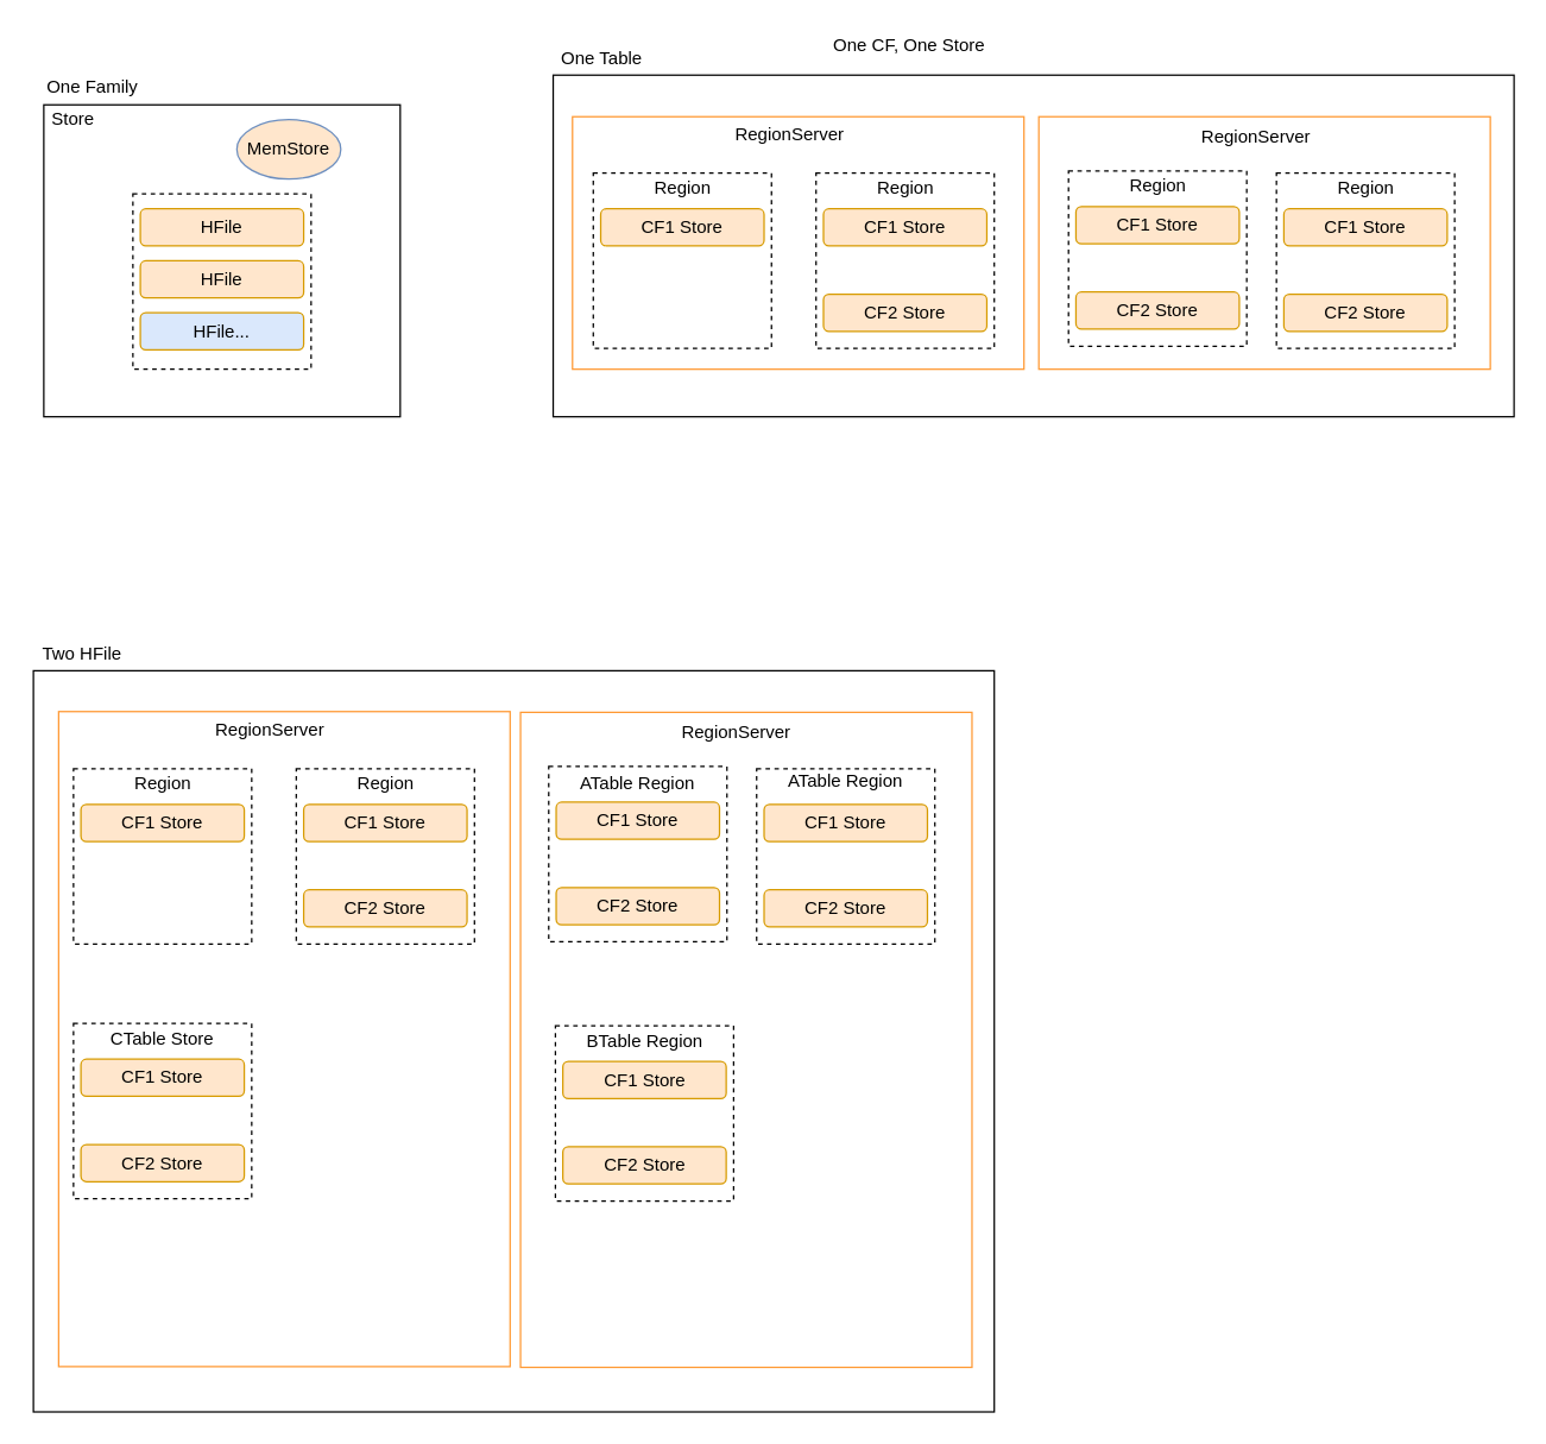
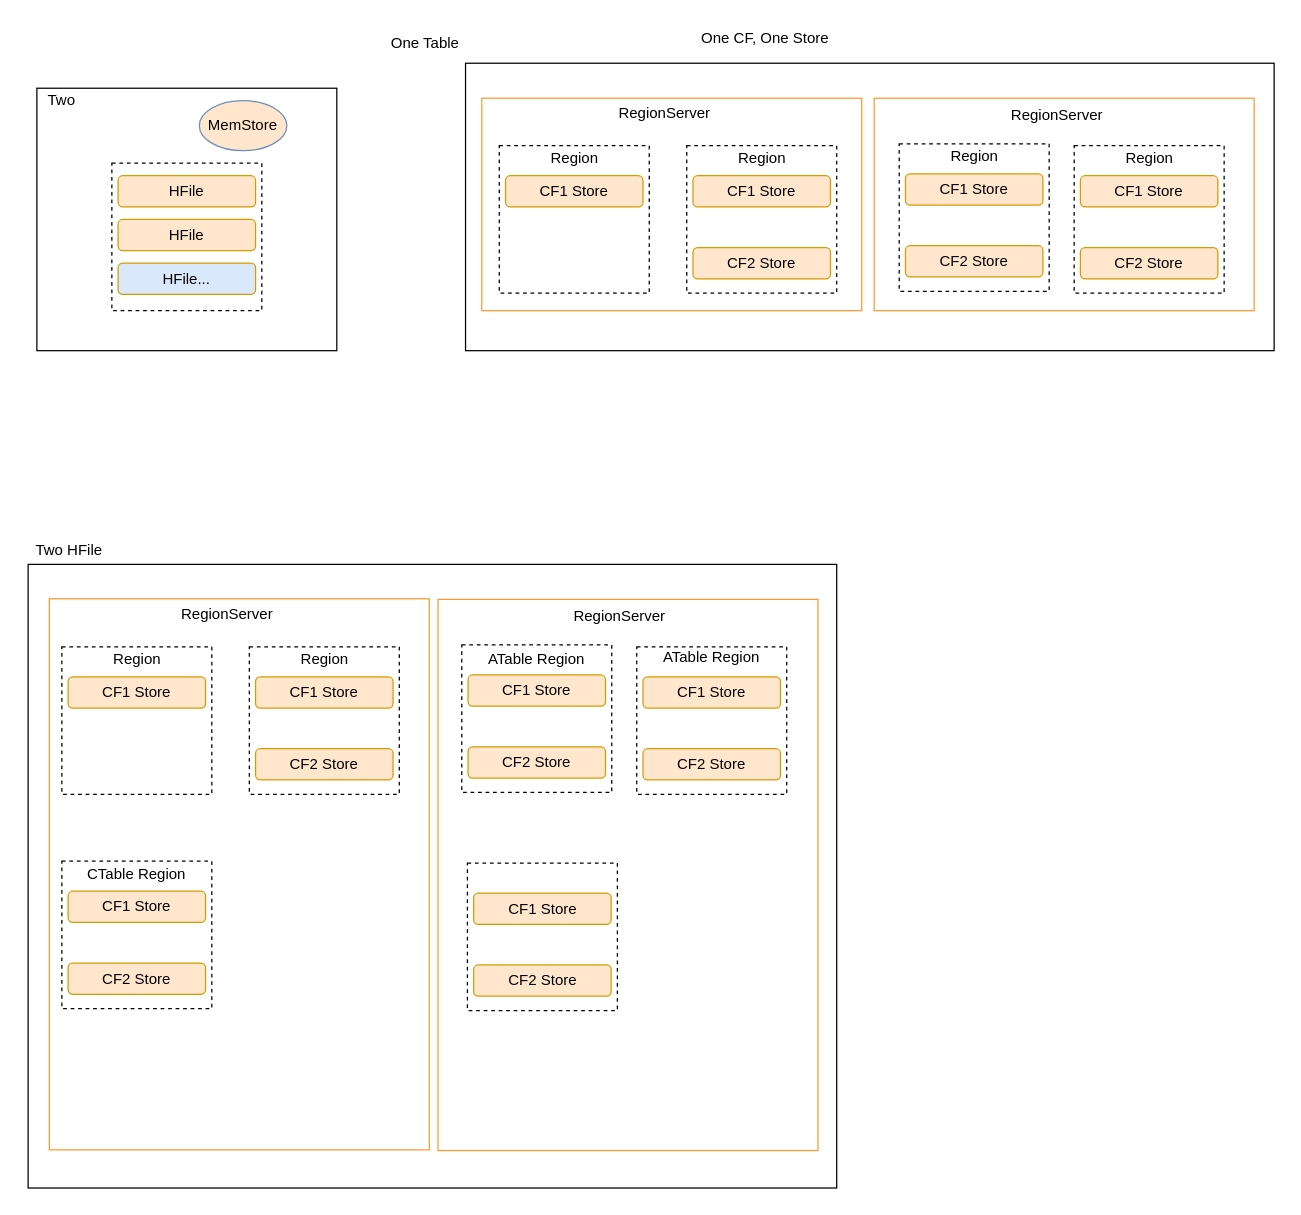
- <mxCell id="11" value="One Table" style="text;html=1;strokeColor=none;fillColor=none;align=center;verticalAlign=middle;whiteSpace=wrap;rounded=0;" vertex="1" parent="1"><mxGeometry x="370" y="29" width="70" height="20" as="geometry" /></mxCell>
+ <mxCell id="11" value="One Table" style="text;html=1;strokeColor=none;fillColor=none;align=center;verticalAlign=middle;whiteSpace=wrap;rounded=0;" vertex="1" parent="1"><mxGeometry x="305" y="24" width="70" height="20" as="geometry" /></mxCell>
- <mxCell id="3" value="One Family" style="text;html=1;strokeColor=none;fillColor=none;align=center;verticalAlign=middle;whiteSpace=wrap;rounded=0;" vertex="1" parent="1"><mxGeometry x="27" y="48" width="70" height="20" as="geometry" /></mxCell>
- <mxCell id="8" value="Store" style="text;html=1;strokeColor=none;fillColor=none;align=center;verticalAlign=middle;whiteSpace=wrap;rounded=0;" vertex="1" parent="1"><mxGeometry x="29" y="70" width="40" height="20" as="geometry" /></mxCell>
+ <mxCell id="8" value="Two" style="text;html=1;strokeColor=none;fillColor=none;align=center;verticalAlign=middle;whiteSpace=wrap;rounded=0;" vertex="1" parent="1"><mxGeometry x="29" y="70" width="40" height="20" as="geometry" /></mxCell>
- <mxCell id="60" value="CTable Store" style="text;html=1;strokeColor=none;fillColor=none;align=center;verticalAlign=middle;whiteSpace=wrap;rounded=0;" vertex="1" parent="1"><mxGeometry x="64" y="689" width="90" height="20" as="geometry" /></mxCell>
+ <mxCell id="60" value="CTable Region" style="text;html=1;strokeColor=none;fillColor=none;align=center;verticalAlign=middle;whiteSpace=wrap;rounded=0;" vertex="1" parent="1"><mxGeometry x="64" y="689" width="90" height="20" as="geometry" /></mxCell>
- <mxCell id="56" value="BTable Region" style="text;html=1;strokeColor=none;fillColor=none;align=center;verticalAlign=middle;whiteSpace=wrap;rounded=0;" vertex="1" parent="1"><mxGeometry x="388.5" y="690.5" width="90" height="20" as="geometry" /></mxCell>
